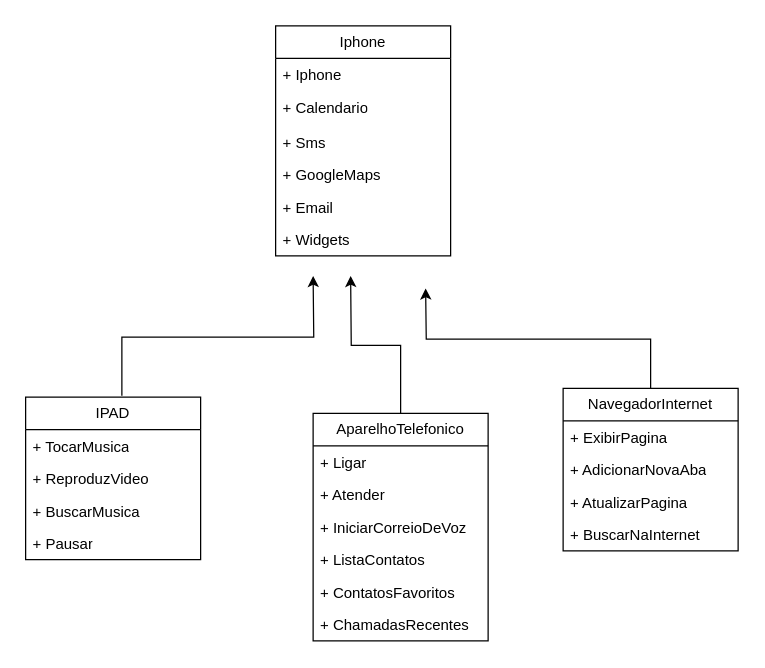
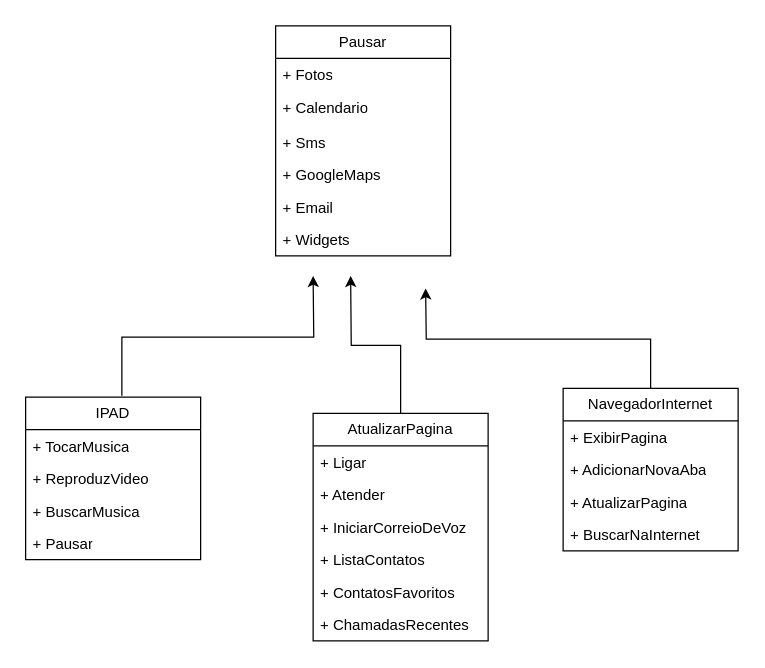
- <mxCell id="2" value="Iphone" style="swimlane;fontStyle=0;childLayout=stackLayout;horizontal=1;startSize=26;fillColor=none;horizontalStack=0;resizeParent=1;resizeParentMax=0;resizeLast=0;collapsible=1;marginBottom=0;whiteSpace=wrap;html=1;" parent="1" vertex="1"><mxGeometry x="220" y="20" width="140" height="184" as="geometry" /></mxCell>
+ <mxCell id="2" value="Pausar" style="swimlane;fontStyle=0;childLayout=stackLayout;horizontal=1;startSize=26;fillColor=none;horizontalStack=0;resizeParent=1;resizeParentMax=0;resizeLast=0;collapsible=1;marginBottom=0;whiteSpace=wrap;html=1;" parent="1" vertex="1"><mxGeometry x="220" y="20" width="140" height="184" as="geometry" /></mxCell>
- <mxCell id="3" value="+&amp;nbsp;Iphone" style="text;strokeColor=none;fillColor=none;align=left;verticalAlign=top;spacingLeft=4;spacingRight=4;overflow=hidden;rotatable=0;points=[[0,0.5],[1,0.5]];portConstraint=eastwest;whiteSpace=wrap;html=1;" parent="2" vertex="1"><mxGeometry y="26" width="140" height="26" as="geometry" /></mxCell>
+ <mxCell id="3" value="+&amp;nbsp;Fotos" style="text;strokeColor=none;fillColor=none;align=left;verticalAlign=top;spacingLeft=4;spacingRight=4;overflow=hidden;rotatable=0;points=[[0,0.5],[1,0.5]];portConstraint=eastwest;whiteSpace=wrap;html=1;" parent="2" vertex="1"><mxGeometry y="26" width="140" height="26" as="geometry" /></mxCell>
- <mxCell id="16" value="AparelhoTelefonico" style="swimlane;fontStyle=0;childLayout=stackLayout;horizontal=1;startSize=26;fillColor=none;horizontalStack=0;resizeParent=1;resizeParentMax=0;resizeLast=0;collapsible=1;marginBottom=0;whiteSpace=wrap;html=1;" parent="1" vertex="1"><mxGeometry x="250" y="330" width="140" height="182" as="geometry" /></mxCell>
+ <mxCell id="16" value="AtualizarPagina" style="swimlane;fontStyle=0;childLayout=stackLayout;horizontal=1;startSize=26;fillColor=none;horizontalStack=0;resizeParent=1;resizeParentMax=0;resizeLast=0;collapsible=1;marginBottom=0;whiteSpace=wrap;html=1;" parent="1" vertex="1"><mxGeometry x="250" y="330" width="140" height="182" as="geometry" /></mxCell>
